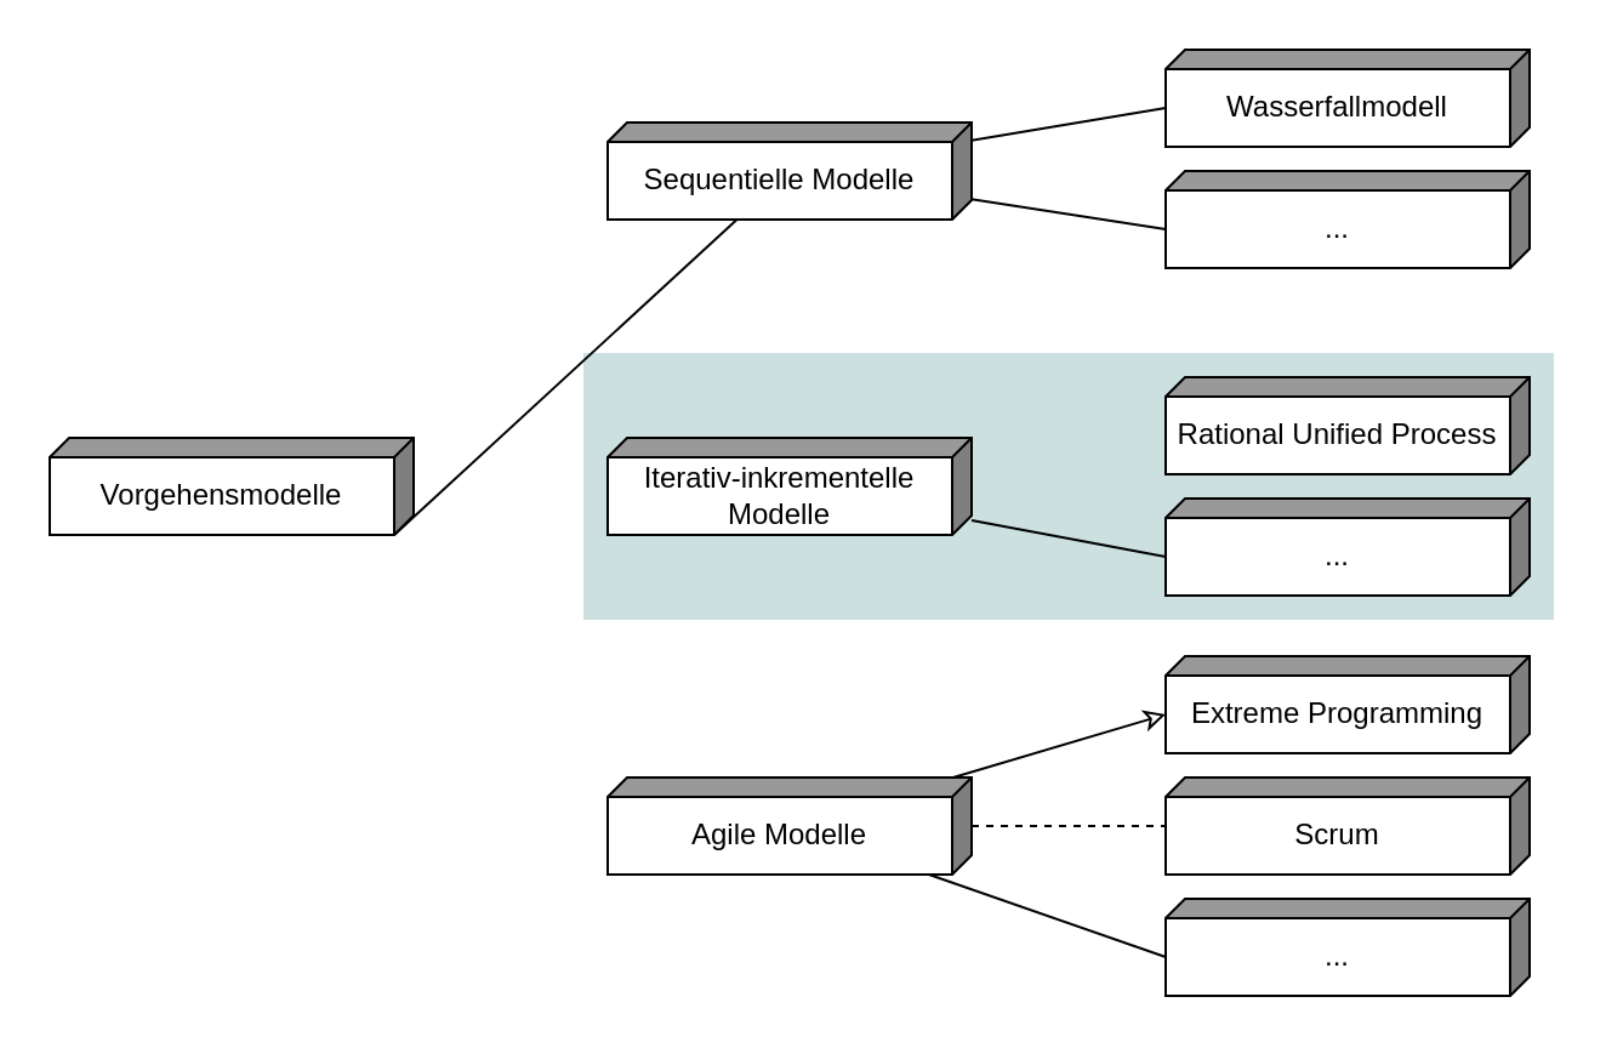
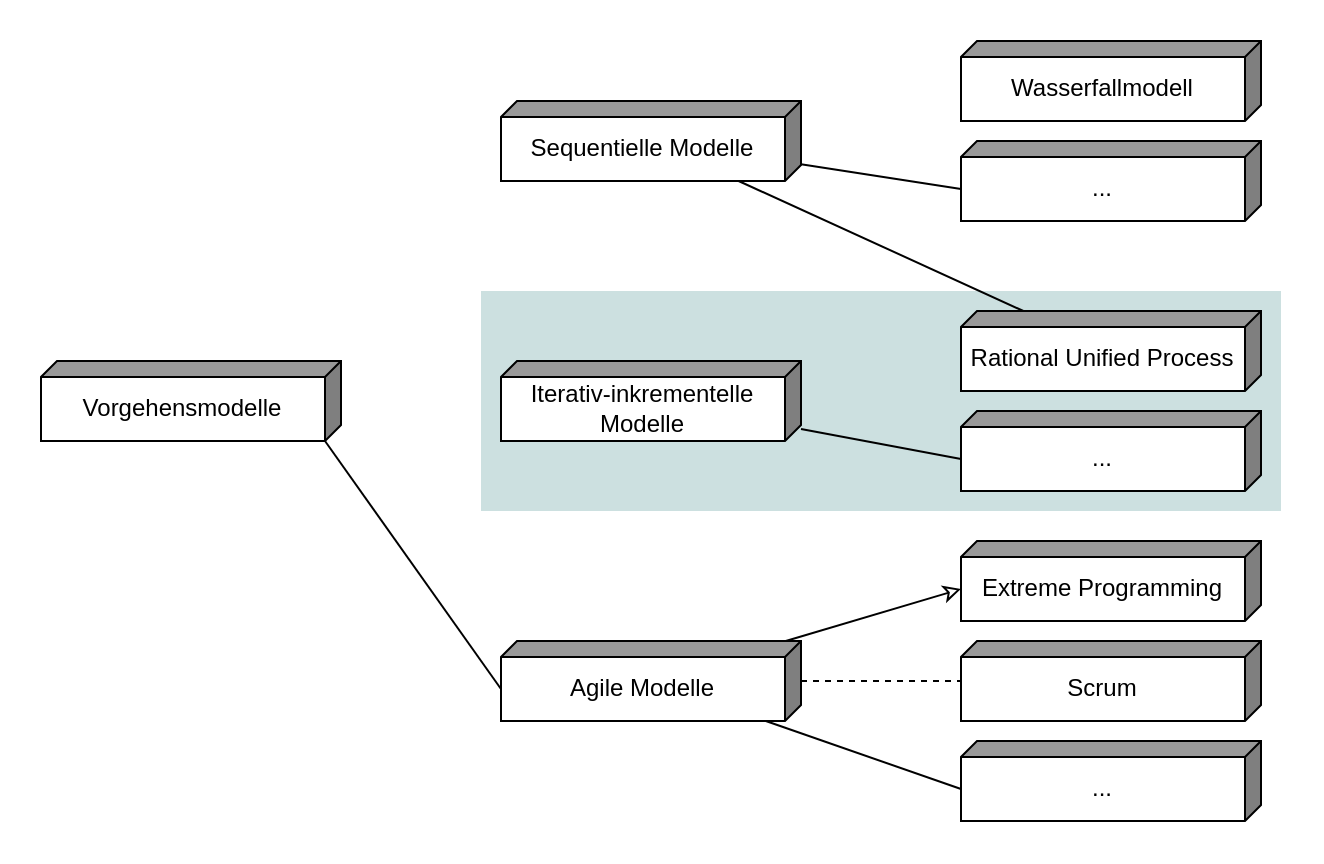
- <mxCell id="12" style="edgeStyle=none;rounded=0;orthogonalLoop=1;jettySize=auto;html=1;entryX=0;entryY=0;entryDx=24;entryDy=150;entryPerimeter=0;shadow=0;endArrow=none;endFill=0;fontSize=12;" parent="1" source="14" target="3" edge="1"><mxGeometry relative="1" as="geometry" /></mxCell>
+ <mxCell id="12" style="edgeStyle=none;rounded=0;orthogonalLoop=1;jettySize=auto;html=1;shadow=0;endArrow=none;endFill=0;fontSize=12;" parent="1" source="14" target="4" edge="1"><mxGeometry relative="1" as="geometry" /></mxCell>
- <mxCell id="19" style="rounded=0;orthogonalLoop=1;jettySize=auto;html=1;shadow=0;endArrow=none;endFill=0;fontSize=12;exitX=0;exitY=0;exitDx=40;exitDy=8;exitPerimeter=0;" parent="1" source="20" target="14" edge="1"><mxGeometry relative="1" as="geometry"><mxPoint x="70" y="260" as="targetPoint" /></mxGeometry></mxCell>
+ <mxCell id="19" style="rounded=0;orthogonalLoop=1;jettySize=auto;html=1;shadow=0;endArrow=none;endFill=0;entryX=0;entryY=0;entryDx=24;entryDy=150;entryPerimeter=0;fontSize=12;exitX=0;exitY=0;exitDx=40;exitDy=8;exitPerimeter=0;" parent="1" source="20" target="18" edge="1"><mxGeometry relative="1" as="geometry"><mxPoint x="70" y="260" as="targetPoint" /></mxGeometry></mxCell>
